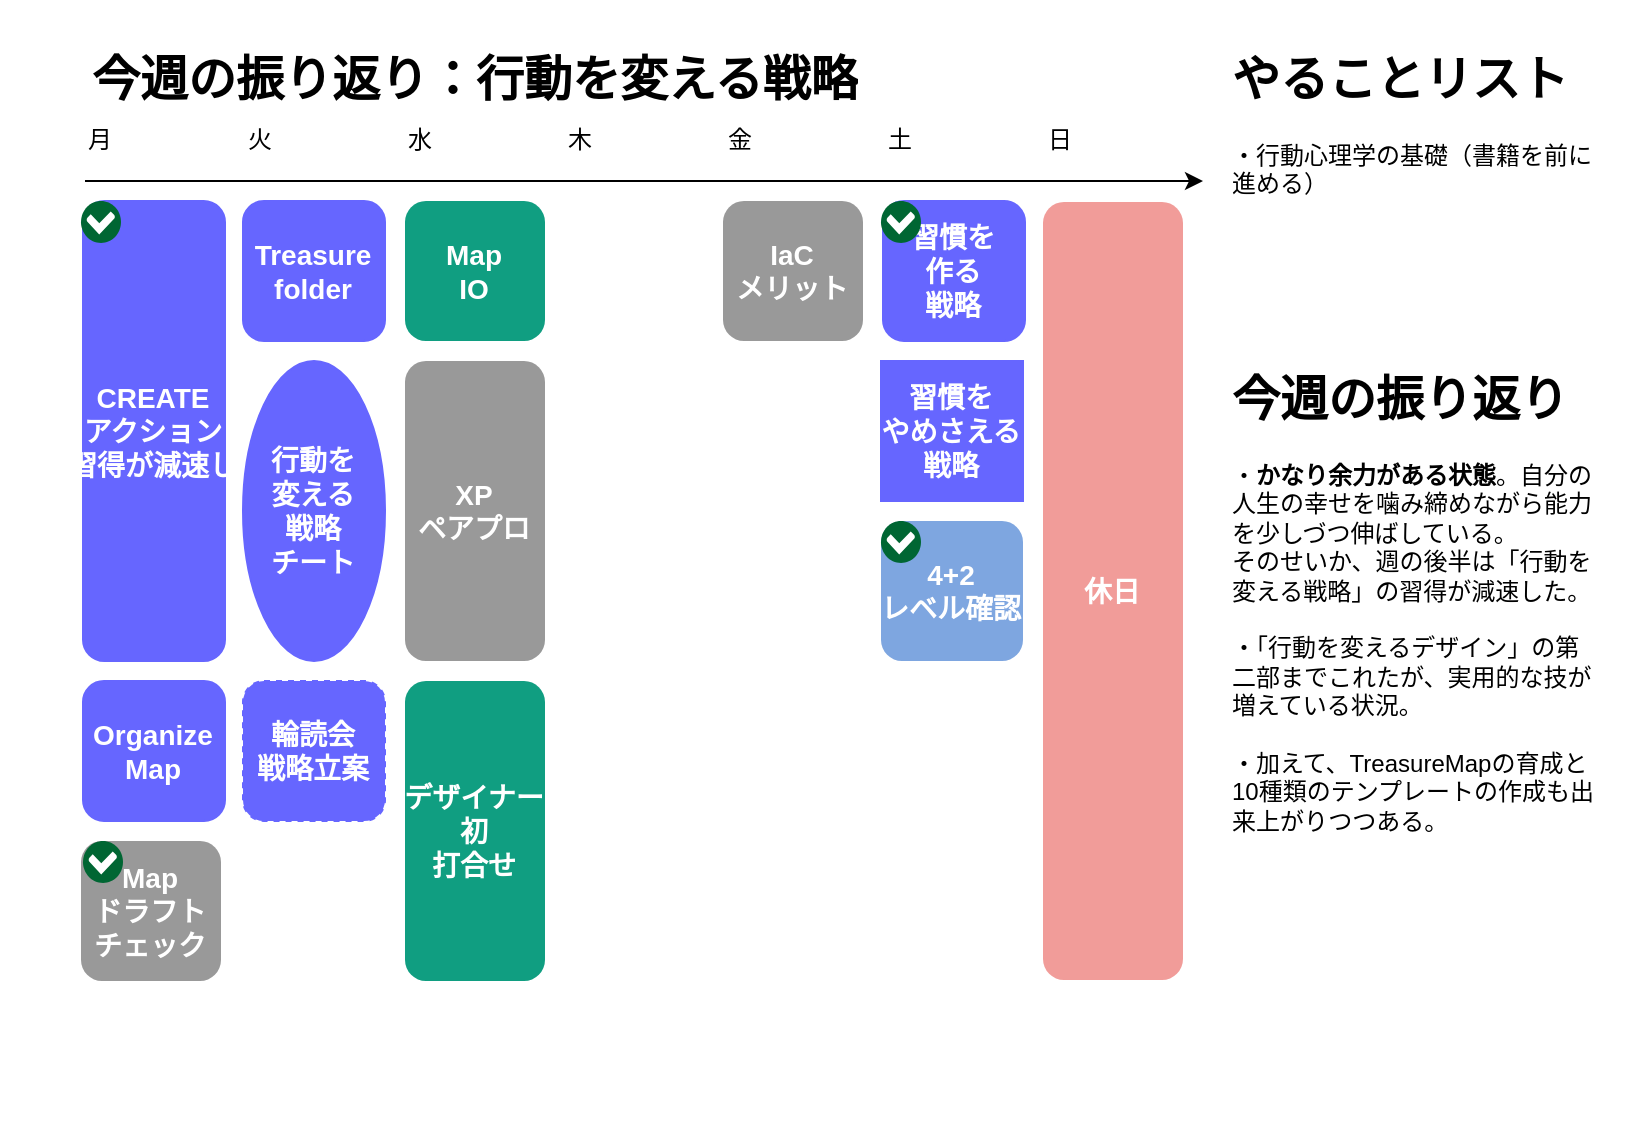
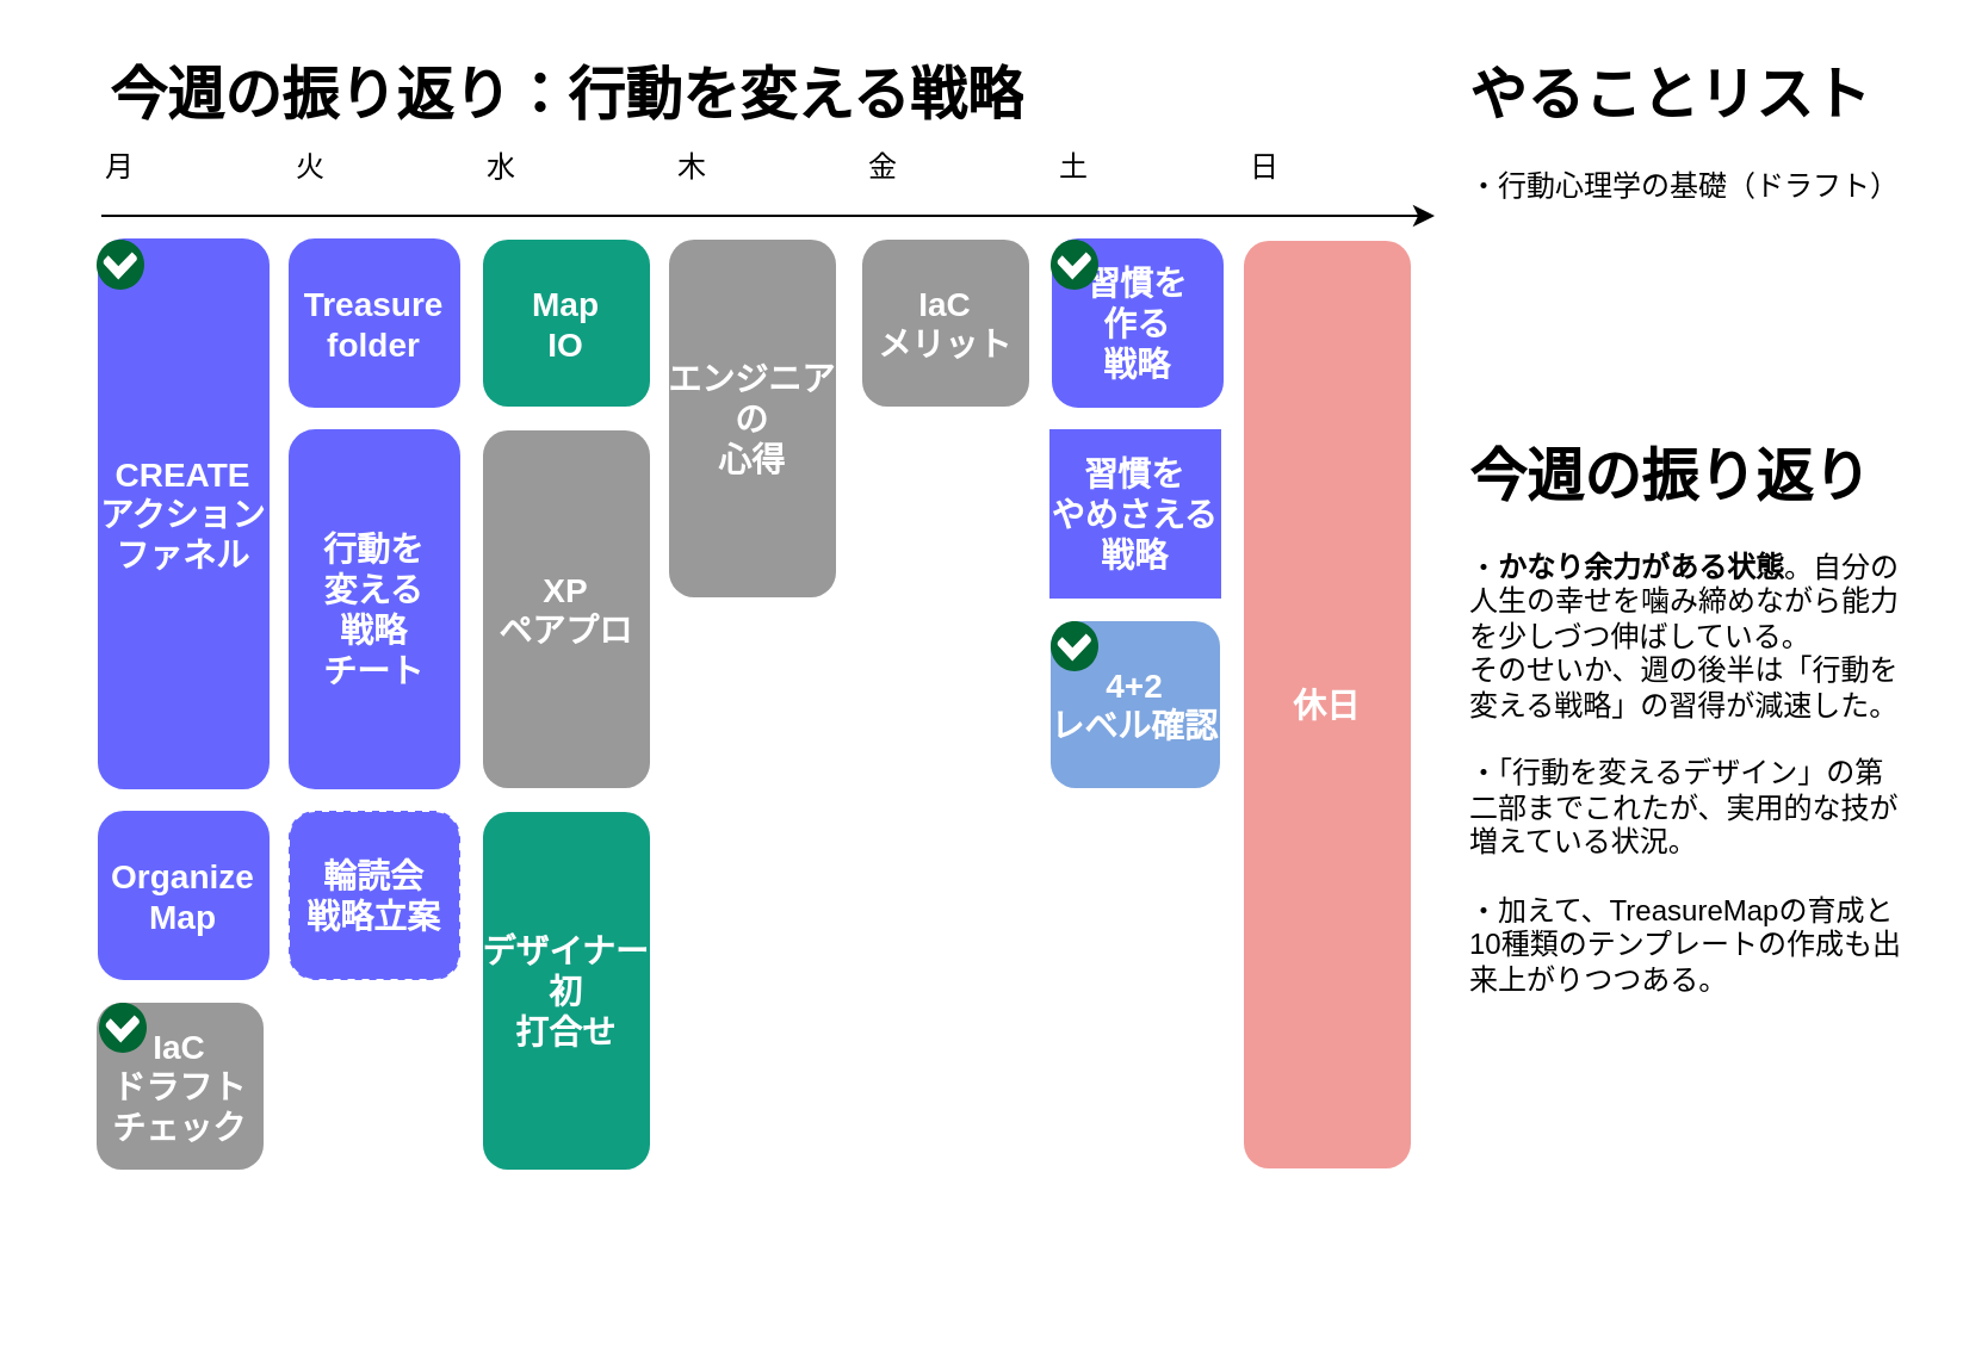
- <mxCell id="12" value="&lt;h1&gt;&lt;/h1&gt;&lt;h1 style=&quot;border-color: var(--border-color);&quot;&gt;やることリスト&lt;/h1&gt;・行動心理学の基礎（書籍を前に進める）&lt;br&gt;" style="text;html=1;strokeColor=none;fillColor=none;spacing=5;spacingTop=-20;whiteSpace=wrap;overflow=hidden;rounded=0;shadow=0;" vertex="1" parent="1"><mxGeometry x="611" y="20" width="190" height="160" as="geometry" /></mxCell>
+ <mxCell id="12" value="&lt;h1&gt;&lt;/h1&gt;&lt;h1 style=&quot;border-color: var(--border-color);&quot;&gt;やることリスト&lt;/h1&gt;・行動心理学の基礎（ドラフト）&lt;br&gt;" style="text;html=1;strokeColor=none;fillColor=none;spacing=5;spacingTop=-20;whiteSpace=wrap;overflow=hidden;rounded=0;shadow=0;" vertex="1" parent="1"><mxGeometry x="611" y="20" width="190" height="160" as="geometry" /></mxCell>
+ <mxCell id="24" value="エンジニア&#10;の&#10;心得" style="rounded=1;fillColor=#999999;strokeColor=none;shadow=0;gradientColor=none;fontStyle=1;fontColor=#FFFFFF;fontSize=14;" vertex="1" parent="1"><mxGeometry x="280" y="100" width="70" height="150" as="geometry" /></mxCell>
- <mxCell id="13" value="CREATE&#10;アクション&#10;の習得が減速した" style="rounded=1;fillColor=#6666FF;strokeColor=#6666FF;shadow=0;gradientColor=none;fontStyle=1;fontColor=#FFFFFF;fontSize=14;" vertex="1" parent="1"><mxGeometry x="41" y="100" width="71" height="230" as="geometry" /></mxCell>
+ <mxCell id="13" value="CREATE&#10;アクション&#10;ファネル" style="rounded=1;fillColor=#6666FF;strokeColor=#6666FF;shadow=0;gradientColor=none;fontStyle=1;fontColor=#FFFFFF;fontSize=14;" vertex="1" parent="1"><mxGeometry x="41" y="100" width="71" height="230" as="geometry" /></mxCell>
- <mxCell id="17" value="行動を&#10;変える&#10;戦略&#10;チート" style="ellipse;fillColor=#6666FF;strokeColor=#6666FF;shadow=0;gradientColor=none;fontStyle=1;fontColor=#FFFFFF;fontSize=14;" vertex="1" parent="1"><mxGeometry x="121" y="180" width="71" height="150" as="geometry" /></mxCell>
+ <mxCell id="17" value="行動を&#10;変える&#10;戦略&#10;チート" style="rounded=1;fillColor=#6666FF;strokeColor=#6666FF;shadow=0;gradientColor=none;fontStyle=1;fontColor=#FFFFFF;fontSize=14;" vertex="1" parent="1"><mxGeometry x="121" y="180" width="71" height="150" as="geometry" /></mxCell>
- <mxCell id="16" value="Map&#10;ドラフト&#10;チェック" style="rounded=1;fillColor=#999999;strokeColor=none;shadow=0;gradientColor=none;fontStyle=1;fontColor=#FFFFFF;fontSize=14;" vertex="1" parent="1"><mxGeometry x="40" y="420" width="70" height="70" as="geometry" /></mxCell>
+ <mxCell id="16" value="IaC&#10;ドラフト&#10;チェック" style="rounded=1;fillColor=#999999;strokeColor=none;shadow=0;gradientColor=none;fontStyle=1;fontColor=#FFFFFF;fontSize=14;" vertex="1" parent="1"><mxGeometry x="40" y="420" width="70" height="70" as="geometry" /></mxCell>
